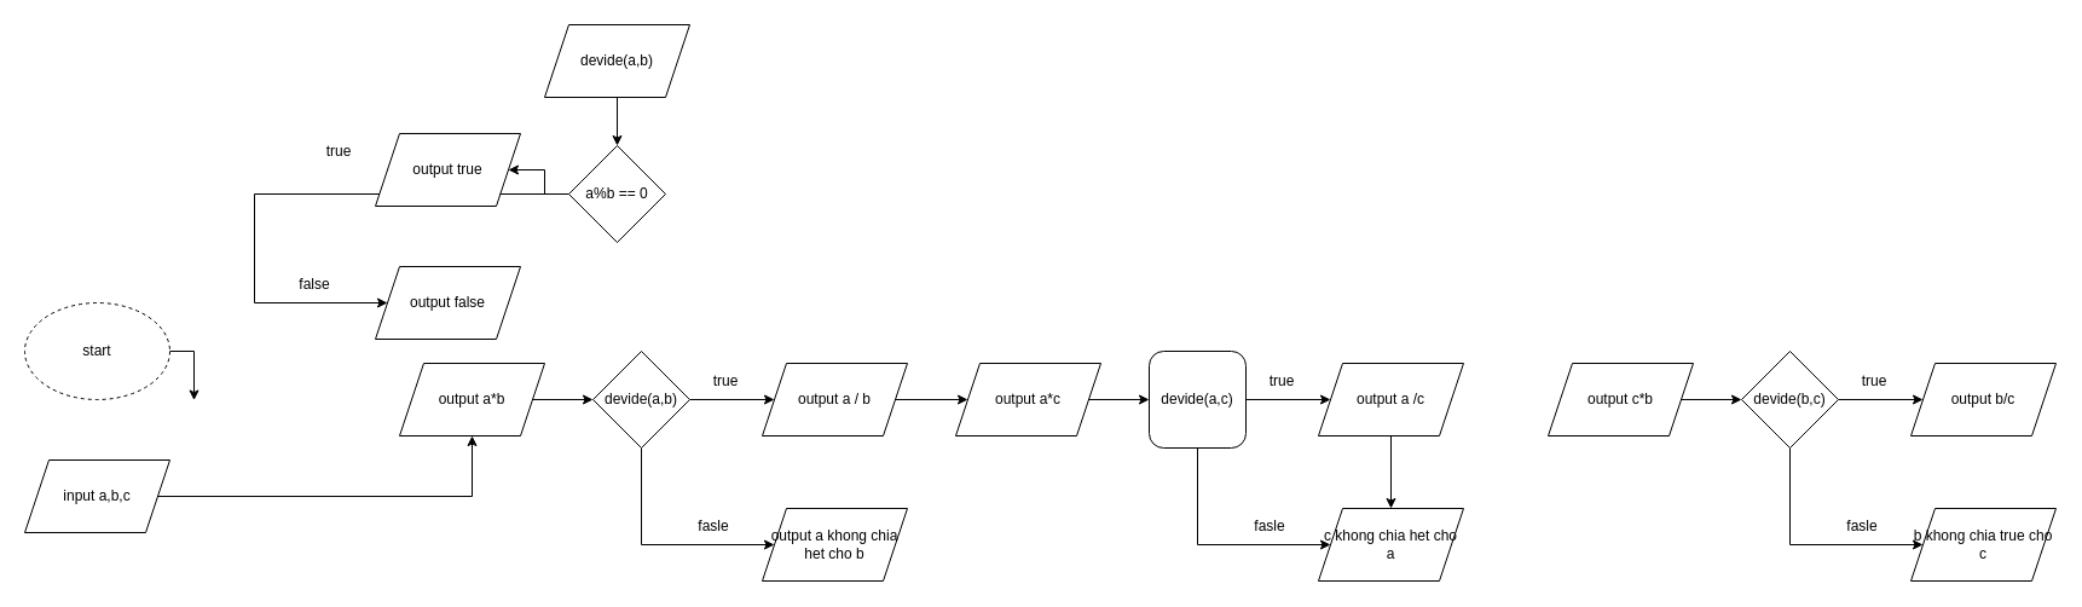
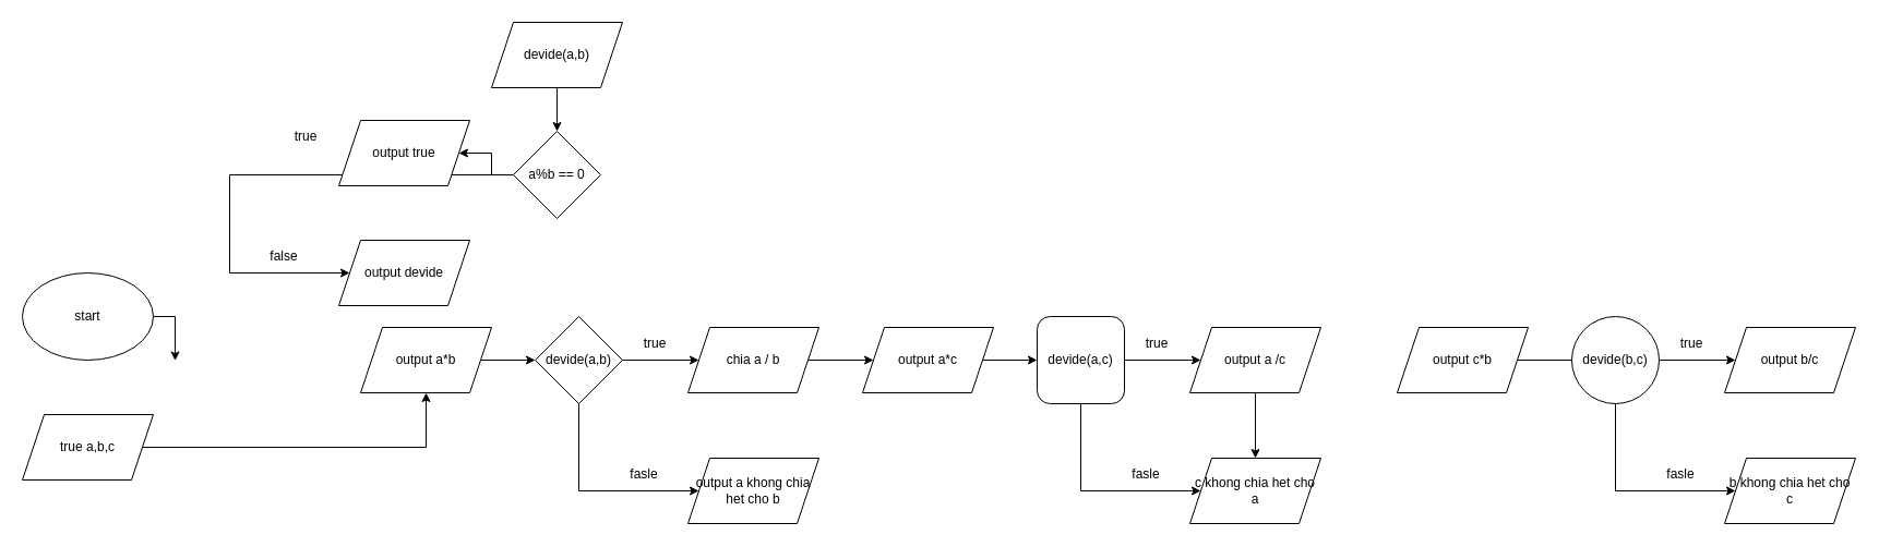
- <mxCell id="10" value="output false" style="shape=parallelogram;perimeter=parallelogramPerimeter;whiteSpace=wrap;html=1;fixedSize=1;" parent="1" vertex="1"><mxGeometry x="310" y="220" width="120" height="60" as="geometry" /></mxCell>
+ <mxCell id="10" value="output devide" style="shape=parallelogram;perimeter=parallelogramPerimeter;whiteSpace=wrap;html=1;fixedSize=1;" parent="1" vertex="1"><mxGeometry x="310" y="220" width="120" height="60" as="geometry" /></mxCell>
- <mxCell id="3" value="start" style="ellipse;whiteSpace=wrap;html=1;dashed=1;" parent="1" vertex="1"><mxGeometry x="20" y="250" width="120" height="80" as="geometry" /></mxCell>
+ <mxCell id="3" value="start" style="ellipse;whiteSpace=wrap;html=1;" parent="1" vertex="1"><mxGeometry x="20" y="250" width="120" height="80" as="geometry" /></mxCell>
- <mxCell id="21" value="output a / b" style="shape=parallelogram;perimeter=parallelogramPerimeter;whiteSpace=wrap;html=1;fixedSize=1;" parent="1" vertex="1"><mxGeometry x="630" y="300" width="120" height="60" as="geometry" /></mxCell>
+ <mxCell id="21" value="chia a / b" style="shape=parallelogram;perimeter=parallelogramPerimeter;whiteSpace=wrap;html=1;fixedSize=1;" parent="1" vertex="1"><mxGeometry x="630" y="300" width="120" height="60" as="geometry" /></mxCell>
- <mxCell id="38" value="" style="edgeStyle=orthogonalEdgeStyle;rounded=0;orthogonalLoop=1;jettySize=auto;html=1;" parent="1" source="39" target="37" edge="1"><mxGeometry relative="1" as="geometry" /></mxCell>
+ <mxCell id="38" value="" style="edgeStyle=orthogonalEdgeStyle;rounded=0;orthogonalLoop=1;jettySize=auto;html=1;endArrow=none;" parent="1" source="39" target="37" edge="1"><mxGeometry relative="1" as="geometry" /></mxCell>
- <mxCell id="37" value="devide(b,c)" style="rhombus;whiteSpace=wrap;html=1;" parent="1" vertex="1"><mxGeometry x="1440" y="290" width="80" height="80" as="geometry" /></mxCell>
+ <mxCell id="37" value="devide(b,c)" style="ellipse;whiteSpace=wrap;html=1;" parent="1" vertex="1"><mxGeometry x="1440" y="290" width="80" height="80" as="geometry" /></mxCell>
- <mxCell id="14" value="input a,b,c" style="shape=parallelogram;perimeter=parallelogramPerimeter;whiteSpace=wrap;html=1;fixedSize=1;" parent="1" vertex="1"><mxGeometry x="20" y="380" width="120" height="60" as="geometry" /></mxCell>
+ <mxCell id="14" value="true a,b,c" style="shape=parallelogram;perimeter=parallelogramPerimeter;whiteSpace=wrap;html=1;fixedSize=1;" parent="1" vertex="1"><mxGeometry x="20" y="380" width="120" height="60" as="geometry" /></mxCell>
- <mxCell id="41" value="b khong chia true cho c" style="shape=parallelogram;perimeter=parallelogramPerimeter;whiteSpace=wrap;html=1;fixedSize=1;" parent="1" vertex="1"><mxGeometry x="1580" y="420" width="120" height="60" as="geometry" /></mxCell>
+ <mxCell id="41" value="b khong chia het cho c" style="shape=parallelogram;perimeter=parallelogramPerimeter;whiteSpace=wrap;html=1;fixedSize=1;" parent="1" vertex="1"><mxGeometry x="1580" y="420" width="120" height="60" as="geometry" /></mxCell>
